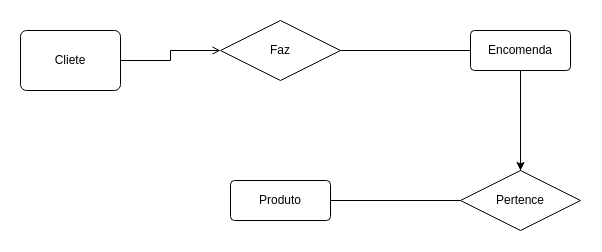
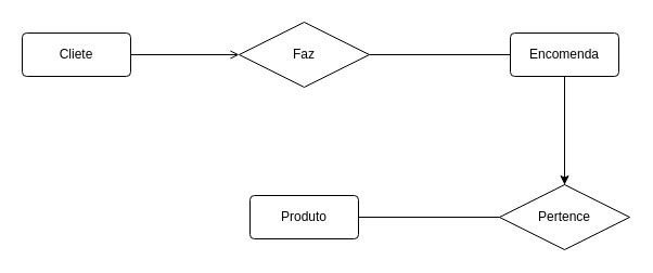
- <mxCell id="3" value="Cliete" style="rounded=1;arcSize=10;whiteSpace=wrap;html=1;align=center;" vertex="1" parent="1"><mxGeometry x="20" y="30" width="100" height="60" as="geometry" /></mxCell>
+ <mxCell id="3" value="Cliete" style="rounded=1;arcSize=10;whiteSpace=wrap;html=1;align=center;" vertex="1" parent="1"><mxGeometry x="20" y="30" width="100" height="40" as="geometry" /></mxCell>
